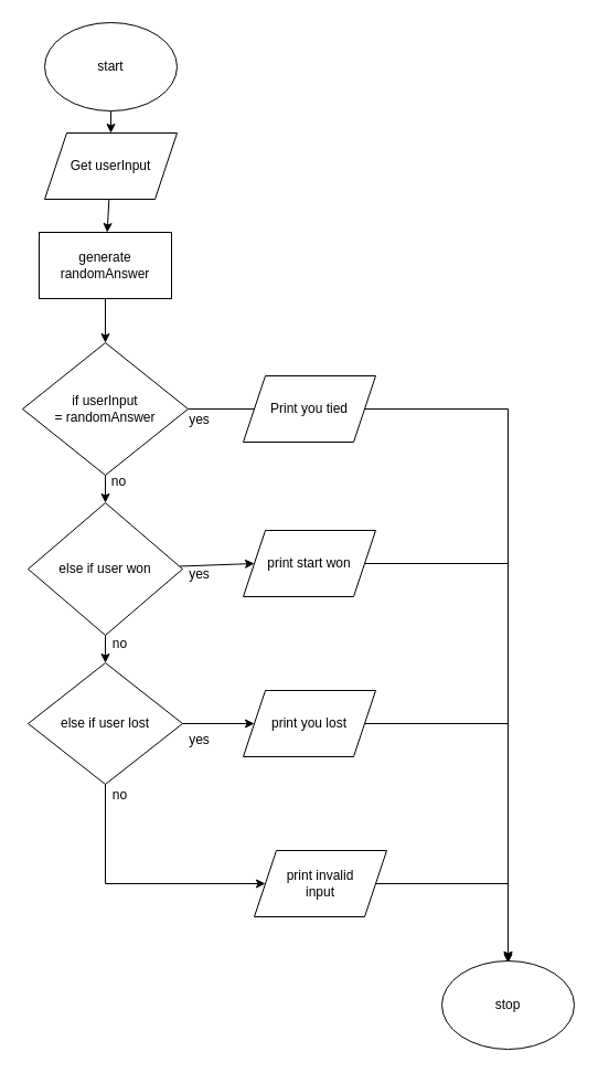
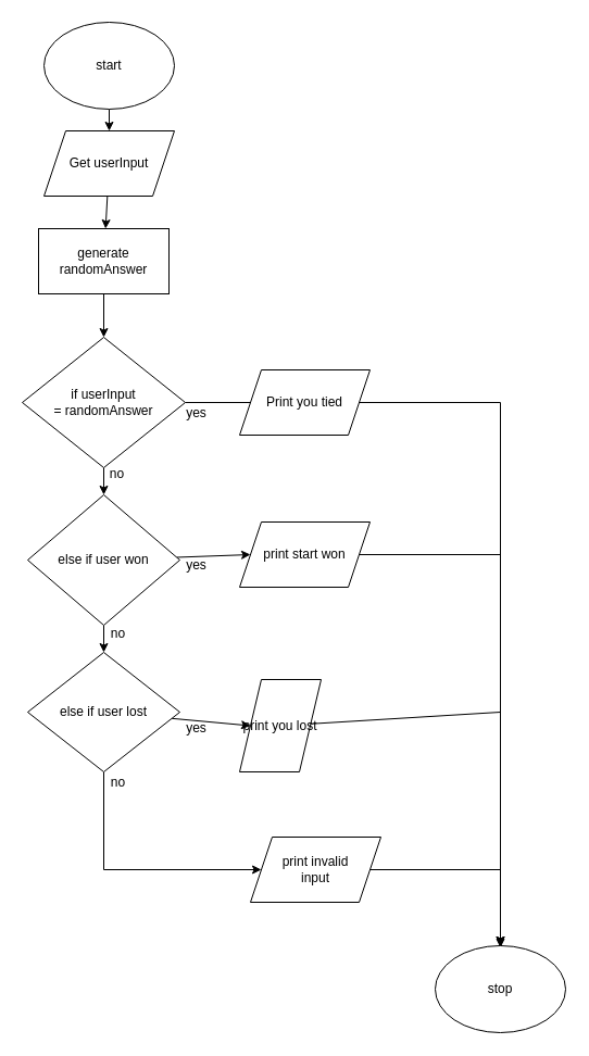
- <mxCell id="22" value="print you lost" style="shape=parallelogram;perimeter=parallelogramPerimeter;whiteSpace=wrap;html=1;fixedSize=1;" vertex="1" parent="1"><mxGeometry x="220" y="625" width="120" height="60" as="geometry" /></mxCell>
+ <mxCell id="22" value="print you lost" style="shape=parallelogram;perimeter=parallelogramPerimeter;whiteSpace=wrap;html=1;fixedSize=1;" vertex="1" parent="1"><mxGeometry x="220" y="625" width="75" height="85" as="geometry" /></mxCell>
